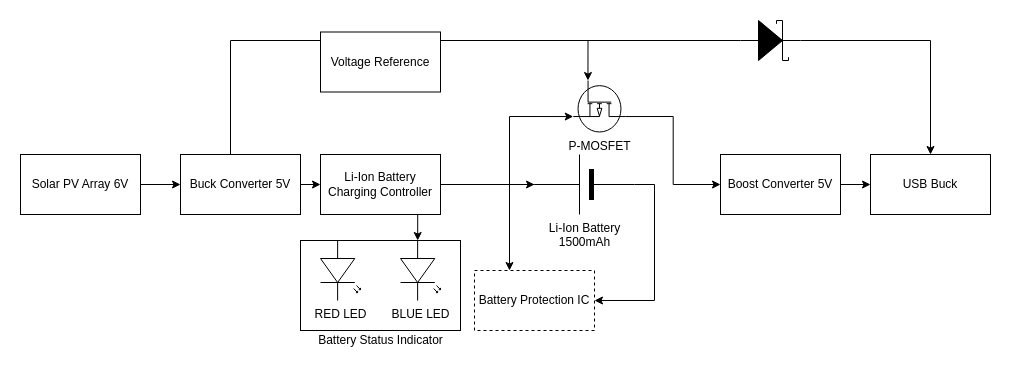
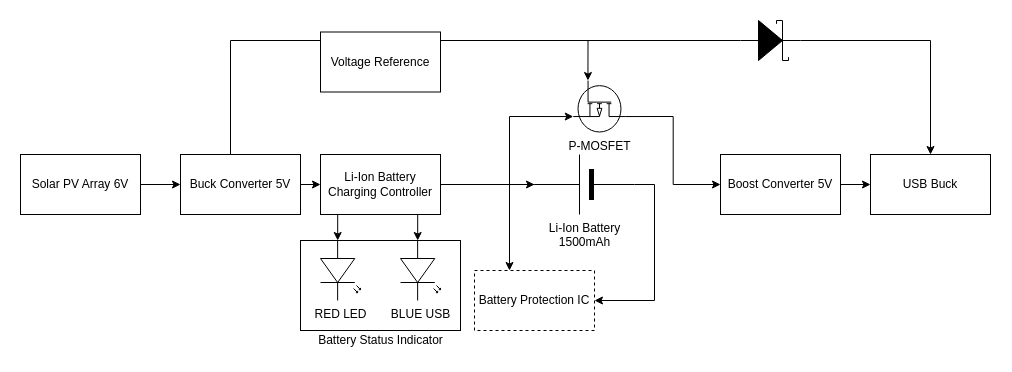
+ <mxCell id="9" style="edgeStyle=orthogonalEdgeStyle;rounded=0;orthogonalLoop=1;jettySize=auto;html=1;exitX=0.25;exitY=1;exitDx=0;exitDy=0;entryX=0;entryY=0.57;entryDx=0;entryDy=0;entryPerimeter=0;" edge="1" parent="1" source="12" target="23"><mxGeometry relative="1" as="geometry" /></mxCell>
- <mxCell id="24" value="BLUE LED" style="verticalLabelPosition=bottom;shadow=0;dashed=0;align=center;html=1;verticalAlign=top;shape=mxgraph.electrical.opto_electronics.led_2;pointerEvents=1;direction=south;" vertex="1" parent="1"><mxGeometry x="400" y="240" width="40" height="60" as="geometry" /></mxCell>
+ <mxCell id="24" value="BLUE USB" style="verticalLabelPosition=bottom;shadow=0;dashed=0;align=center;html=1;verticalAlign=top;shape=mxgraph.electrical.opto_electronics.led_2;pointerEvents=1;direction=south;" vertex="1" parent="1"><mxGeometry x="400" y="240" width="40" height="60" as="geometry" /></mxCell>
